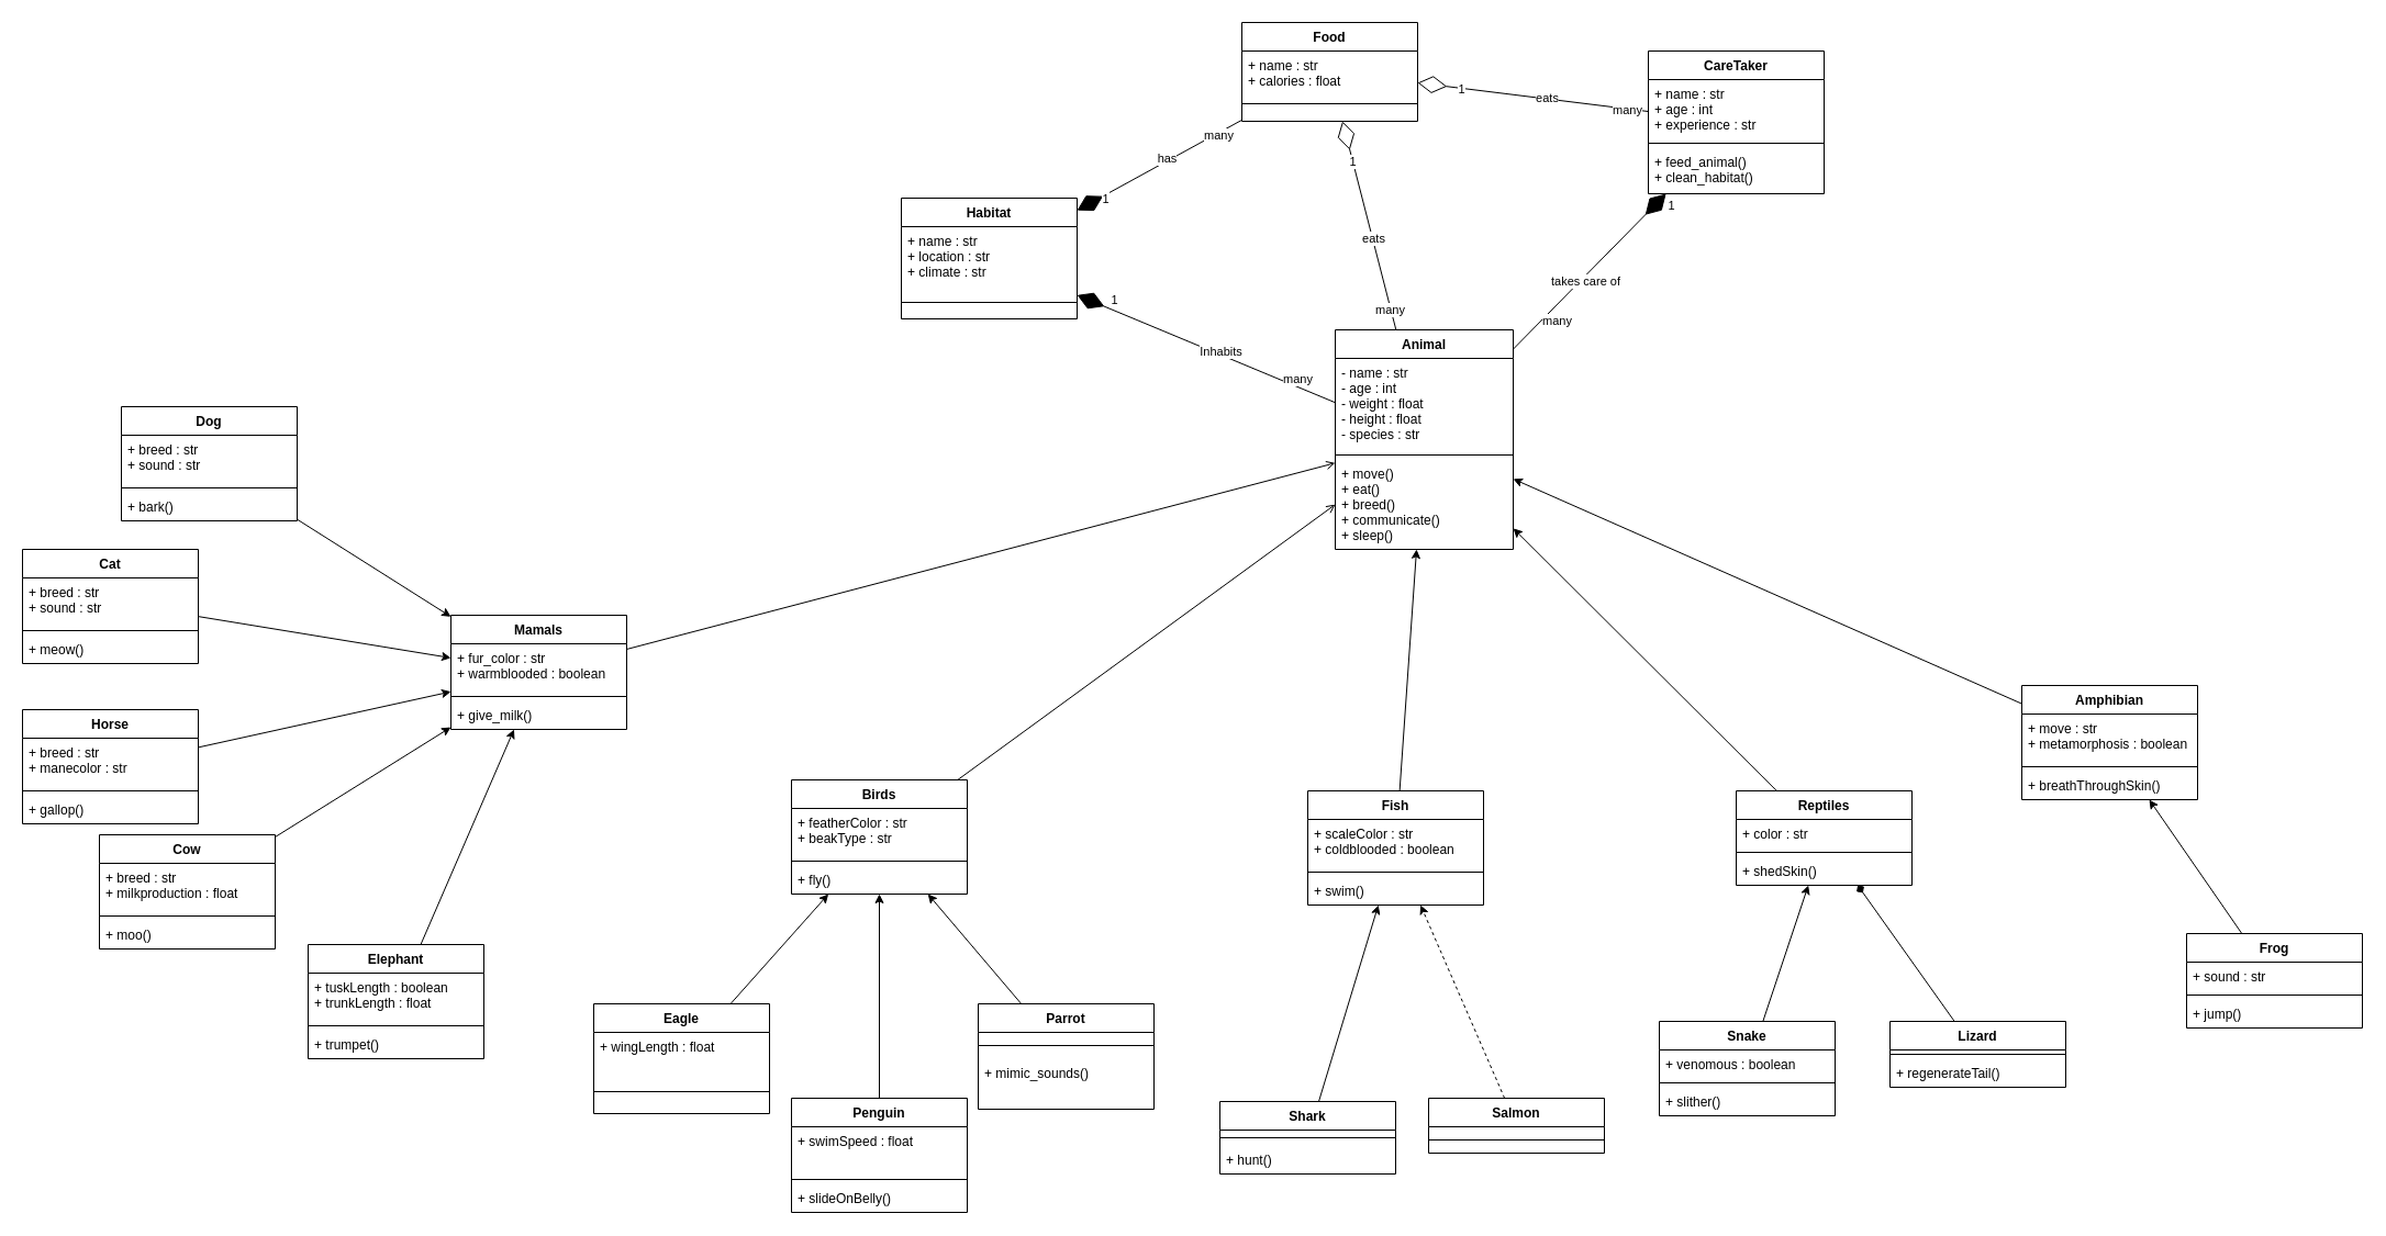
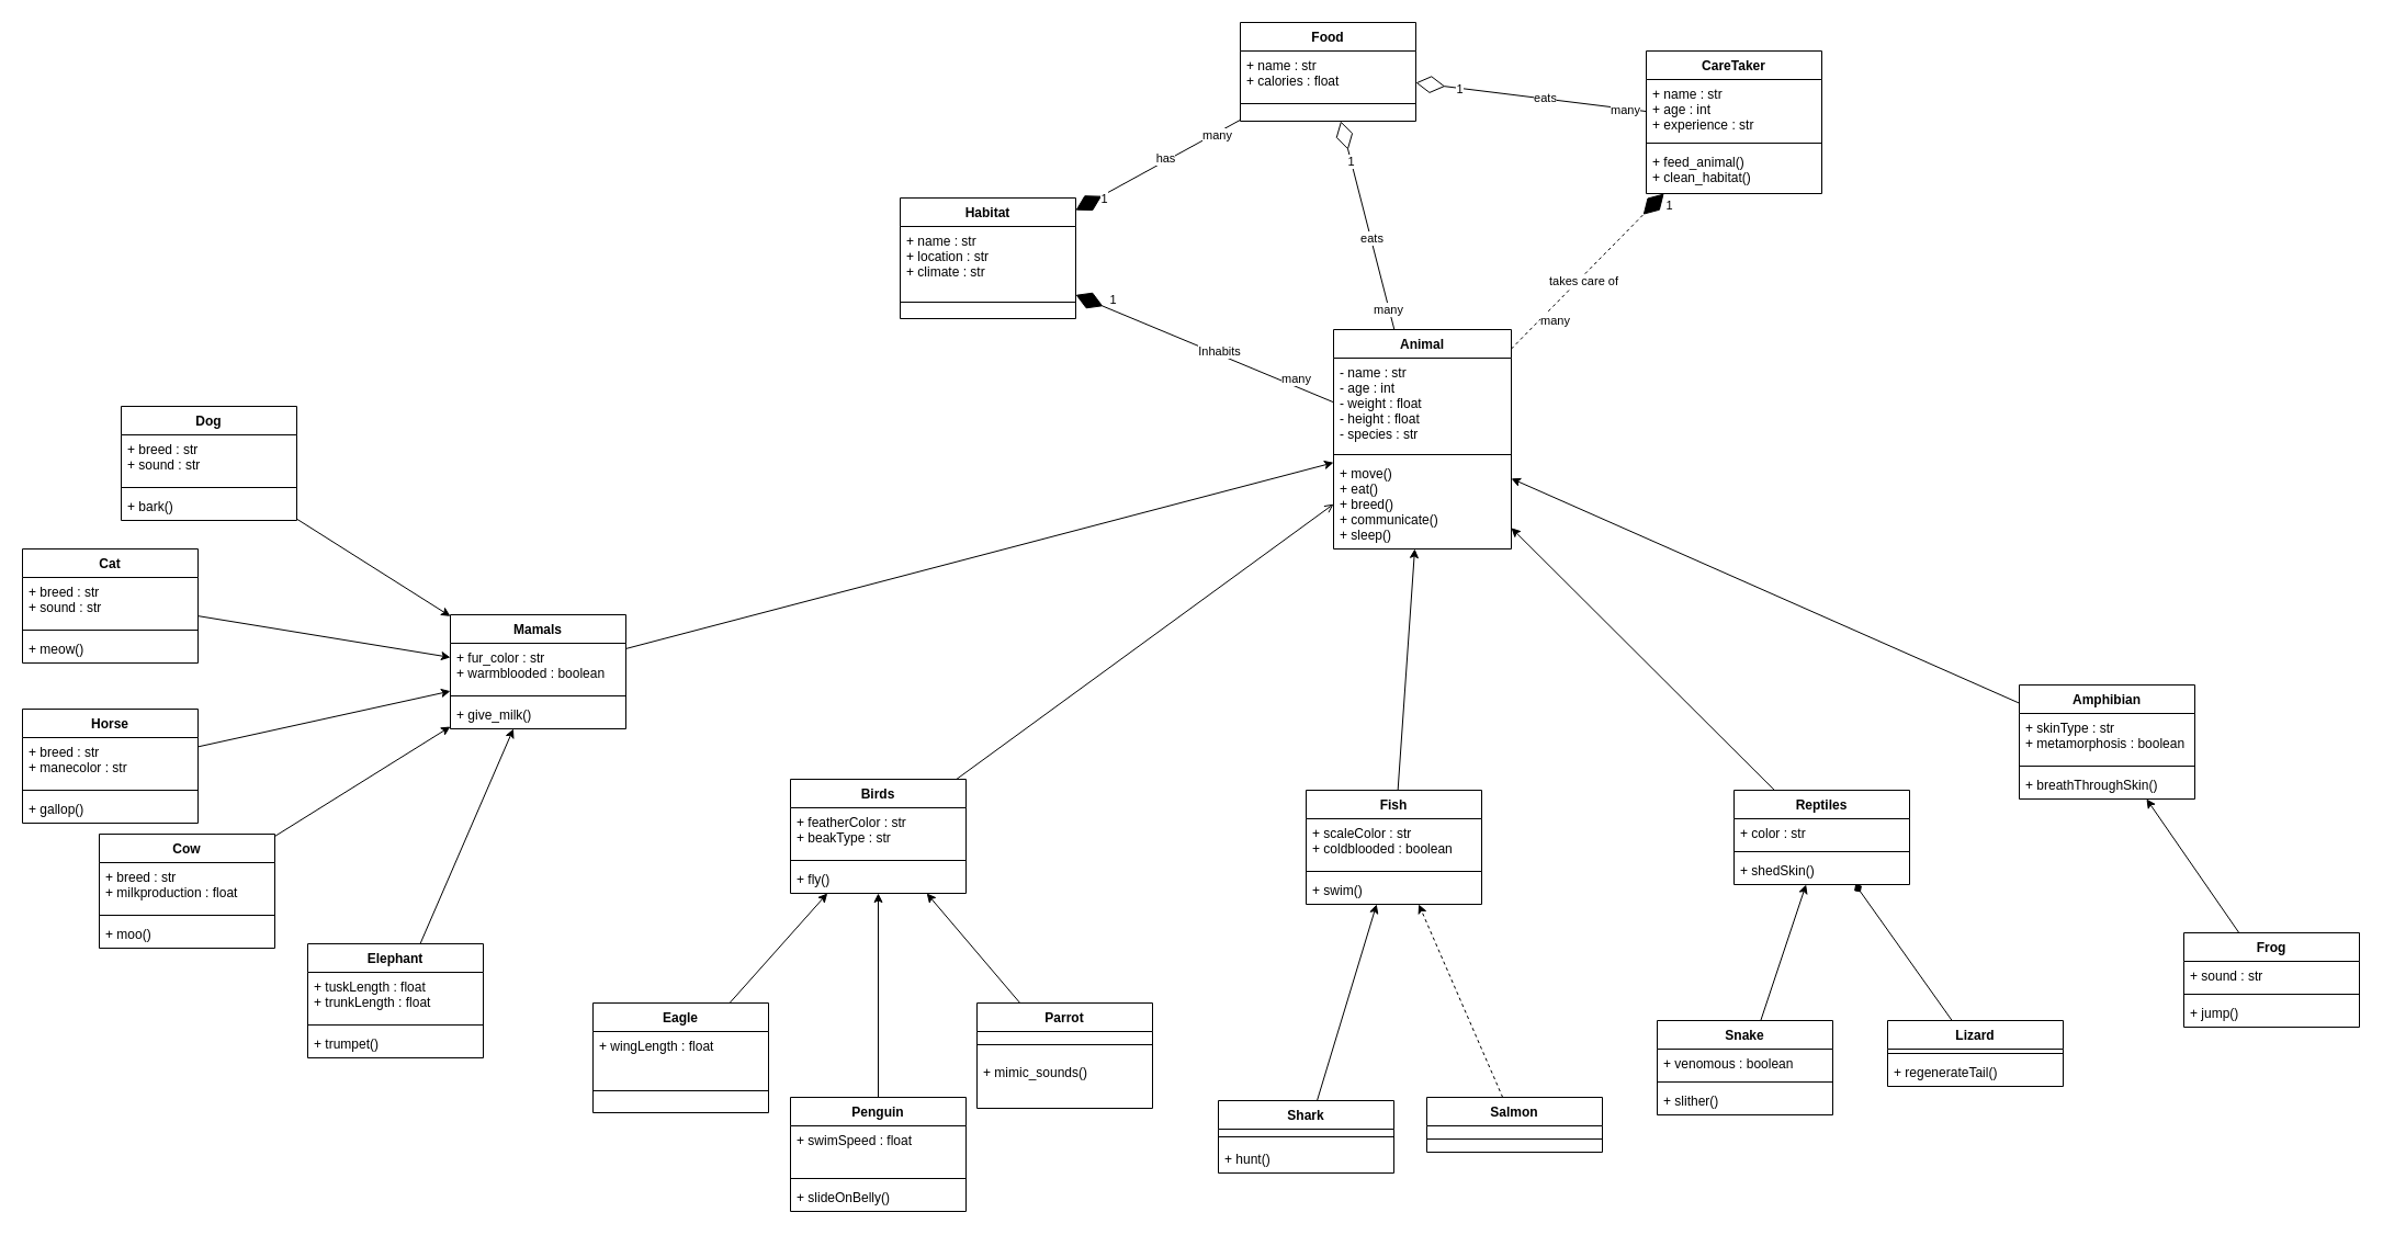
- <mxCell id="109" value="" style="endArrow=diamondThin;endFill=1;endSize=24;html=1;" edge="1" parent="1" source="2" target="105"><mxGeometry width="160" relative="1" as="geometry"><mxPoint x="1625" y="300" as="sourcePoint" /><mxPoint x="1390" y="202.083" as="targetPoint" /></mxGeometry></mxCell>
+ <mxCell id="109" value="" style="endArrow=diamondThin;endFill=1;endSize=24;html=1;dashed=1;" edge="1" parent="1" source="2" target="105"><mxGeometry width="160" relative="1" as="geometry"><mxPoint x="1625" y="300" as="sourcePoint" /><mxPoint x="1390" y="202.083" as="targetPoint" /></mxGeometry></mxCell>
- <mxCell id="6" style="edgeStyle=none;html=1;endArrow=open;" parent="1" source="7" target="2" edge="1"><mxGeometry relative="1" as="geometry"><mxPoint x="1035" y="640.403" as="targetPoint" /></mxGeometry></mxCell>
+ <mxCell id="6" style="edgeStyle=none;html=1;" parent="1" source="7" target="2" edge="1"><mxGeometry relative="1" as="geometry"><mxPoint x="1035" y="640.403" as="targetPoint" /></mxGeometry></mxCell>
- <mxCell id="28" value="+ move : str&#10;+ metamorphosis : boolean" style="text;strokeColor=none;fillColor=none;align=left;verticalAlign=top;spacingLeft=4;spacingRight=4;overflow=hidden;rotatable=0;points=[[0,0.5],[1,0.5]];portConstraint=eastwest;" parent="27" vertex="1"><mxGeometry y="26" width="160" height="44" as="geometry" /></mxCell>
+ <mxCell id="28" value="+ skinType : str&#10;+ metamorphosis : boolean" style="text;strokeColor=none;fillColor=none;align=left;verticalAlign=top;spacingLeft=4;spacingRight=4;overflow=hidden;rotatable=0;points=[[0,0.5],[1,0.5]];portConstraint=eastwest;" parent="27" vertex="1"><mxGeometry y="26" width="160" height="44" as="geometry" /></mxCell>
- <mxCell id="83" value="+ tuskLength : boolean&#10;+ trunkLength : float" style="text;strokeColor=none;fillColor=none;align=left;verticalAlign=top;spacingLeft=4;spacingRight=4;overflow=hidden;rotatable=0;points=[[0,0.5],[1,0.5]];portConstraint=eastwest;" parent="82" vertex="1"><mxGeometry y="26" width="160" height="44" as="geometry" /></mxCell>
+ <mxCell id="83" value="+ tuskLength : float&#10;+ trunkLength : float" style="text;strokeColor=none;fillColor=none;align=left;verticalAlign=top;spacingLeft=4;spacingRight=4;overflow=hidden;rotatable=0;points=[[0,0.5],[1,0.5]];portConstraint=eastwest;" parent="82" vertex="1"><mxGeometry y="26" width="160" height="44" as="geometry" /></mxCell>
